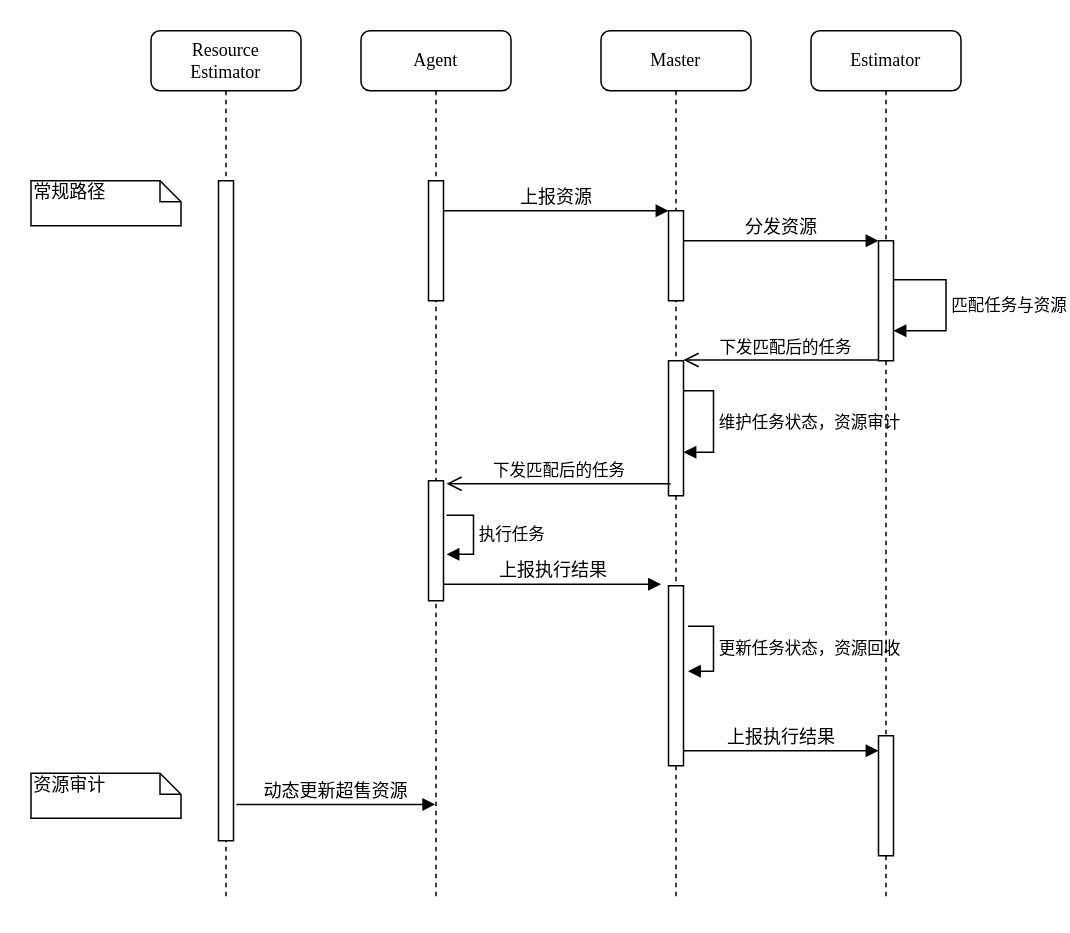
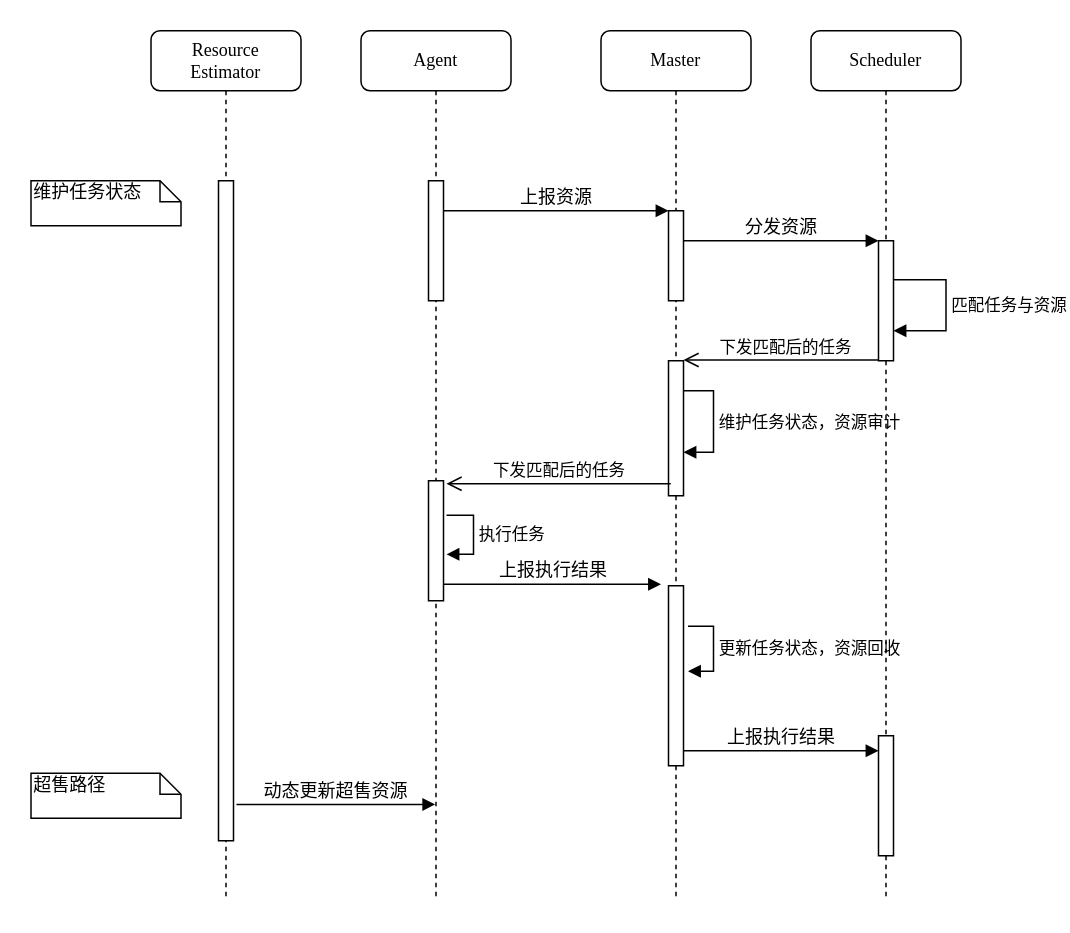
- <mxCell id="11" value="Estimator" style="shape=umlLifeline;perimeter=lifelinePerimeter;whiteSpace=wrap;html=1;container=1;collapsible=0;recursiveResize=0;outlineConnect=0;rounded=1;shadow=0;comic=0;labelBackgroundColor=none;strokeWidth=1;fontFamily=Verdana;fontSize=12;align=center;" parent="1" vertex="1"><mxGeometry x="540" y="20" width="100" height="580" as="geometry" /></mxCell>
+ <mxCell id="11" value="Scheduler" style="shape=umlLifeline;perimeter=lifelinePerimeter;whiteSpace=wrap;html=1;container=1;collapsible=0;recursiveResize=0;outlineConnect=0;rounded=1;shadow=0;comic=0;labelBackgroundColor=none;strokeWidth=1;fontFamily=Verdana;fontSize=12;align=center;" parent="1" vertex="1"><mxGeometry x="540" y="20" width="100" height="580" as="geometry" /></mxCell>
- <mxCell id="19" value="常规路径" style="shape=note;whiteSpace=wrap;html=1;size=14;verticalAlign=top;align=left;spacingTop=-6;" vertex="1" parent="1"><mxGeometry x="20" y="120" width="100" height="30" as="geometry" /></mxCell>
+ <mxCell id="19" value="维护任务状态" style="shape=note;whiteSpace=wrap;html=1;size=14;verticalAlign=top;align=left;spacingTop=-6;" vertex="1" parent="1"><mxGeometry x="20" y="120" width="100" height="30" as="geometry" /></mxCell>
- <mxCell id="26" value="资源审计" style="shape=note;whiteSpace=wrap;html=1;size=14;verticalAlign=top;align=left;spacingTop=-6;" vertex="1" parent="1"><mxGeometry x="20" y="515" width="100" height="30" as="geometry" /></mxCell>
+ <mxCell id="26" value="超售路径" style="shape=note;whiteSpace=wrap;html=1;size=14;verticalAlign=top;align=left;spacingTop=-6;" vertex="1" parent="1"><mxGeometry x="20" y="515" width="100" height="30" as="geometry" /></mxCell>
